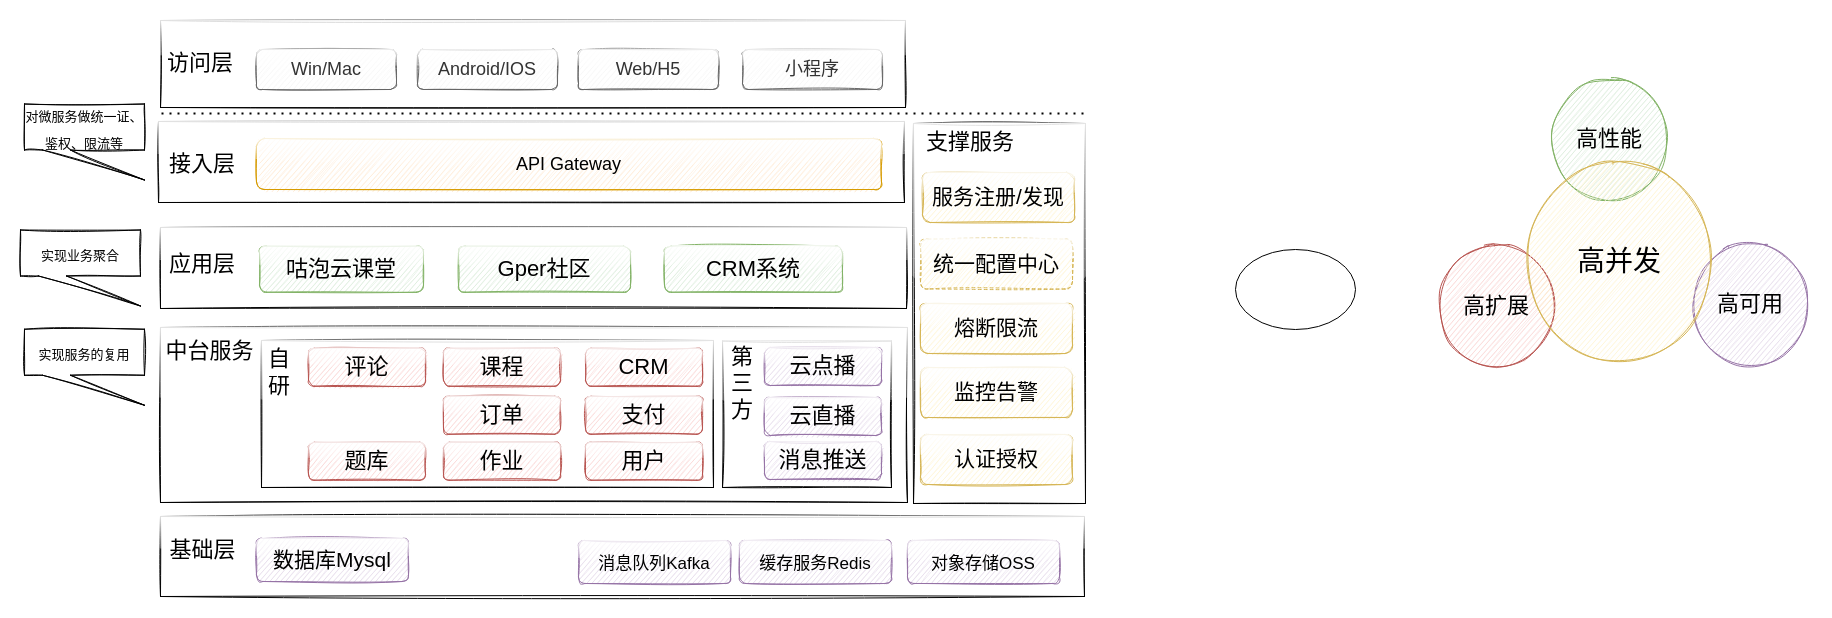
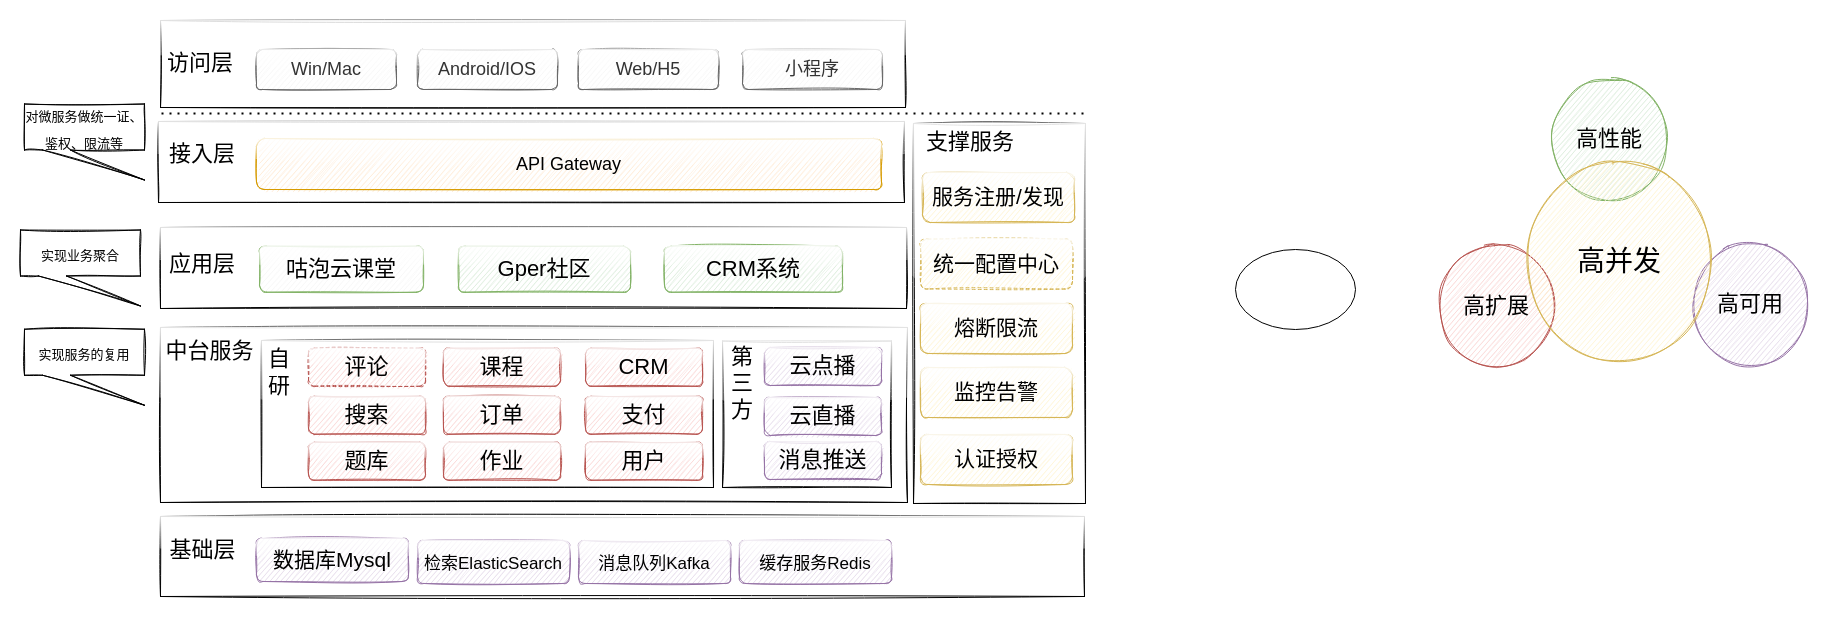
- <mxCell id="13" value="接入层" style="text;html=1;strokeColor=none;fillColor=none;align=center;verticalAlign=middle;whiteSpace=wrap;rounded=0;shadow=0;glass=1;sketch=1;fontSize=22;" parent="1" vertex="1"><mxGeometry x="162" y="153" width="80" height="21" as="geometry" /></mxCell>
+ <mxCell id="13" value="接入层" style="text;html=1;strokeColor=none;fillColor=none;align=center;verticalAlign=middle;whiteSpace=wrap;rounded=0;shadow=0;glass=1;sketch=1;fontSize=22;" parent="1" vertex="1"><mxGeometry x="162" y="143" width="80" height="21" as="geometry" /></mxCell>
- <mxCell id="16" value="咕泡云课堂" style="rounded=1;whiteSpace=wrap;html=1;shadow=0;glass=1;sketch=1;fontSize=22;fillColor=#d5e8d4;strokeColor=#82b366;" parent="1" vertex="1"><mxGeometry x="259" y="245.5" width="164" height="46.25" as="geometry" /></mxCell>
+ <mxCell id="16" value="咕泡云课堂" style="rounded=1;whiteSpace=wrap;html=1;shadow=0;glass=1;sketch=1;fontSize=22;fillColor=#f5f5f5;strokeColor=#82b366;" parent="1" vertex="1"><mxGeometry x="259" y="245.5" width="164" height="46.25" as="geometry" /></mxCell>
- <mxCell id="20" value="评论" style="rounded=1;whiteSpace=wrap;html=1;shadow=0;glass=1;sketch=1;fontSize=22;fillColor=#f8cecc;strokeColor=#b85450;" parent="1" vertex="1"><mxGeometry x="308" y="347.75" width="117" height="38" as="geometry" /></mxCell>
+ <mxCell id="20" value="评论" style="rounded=1;whiteSpace=wrap;html=1;shadow=0;glass=1;sketch=1;fontSize=22;fillColor=#f8cecc;strokeColor=#b85450;dashed=1;" parent="1" vertex="1"><mxGeometry x="308" y="347.75" width="117" height="38" as="geometry" /></mxCell>
+ <mxCell id="21" value="搜索" style="rounded=1;whiteSpace=wrap;html=1;shadow=0;glass=1;sketch=1;fontSize=22;fillColor=#f8cecc;strokeColor=#b85450;" parent="1" vertex="1"><mxGeometry x="308" y="395.75" width="117" height="38" as="geometry" /></mxCell>
+ <mxCell id="44" value="&lt;font style=&quot;font-size: 17px&quot;&gt;检索ElasticSearch&lt;/font&gt;" style="rounded=1;whiteSpace=wrap;html=1;shadow=0;glass=1;sketch=1;fontSize=22;fillColor=#e1d5e7;strokeColor=#9673a6;" parent="1" vertex="1"><mxGeometry x="417" y="540" width="152" height="43" as="geometry" /></mxCell>
- <mxCell id="47" value="&lt;span style=&quot;font-size: 17px&quot;&gt;对象存储OSS&lt;/span&gt;" style="rounded=1;whiteSpace=wrap;html=1;shadow=0;glass=1;sketch=1;fontSize=22;fillColor=#e1d5e7;strokeColor=#9673a6;" parent="1" vertex="1"><mxGeometry x="907" y="540" width="152" height="43" as="geometry" /></mxCell>
